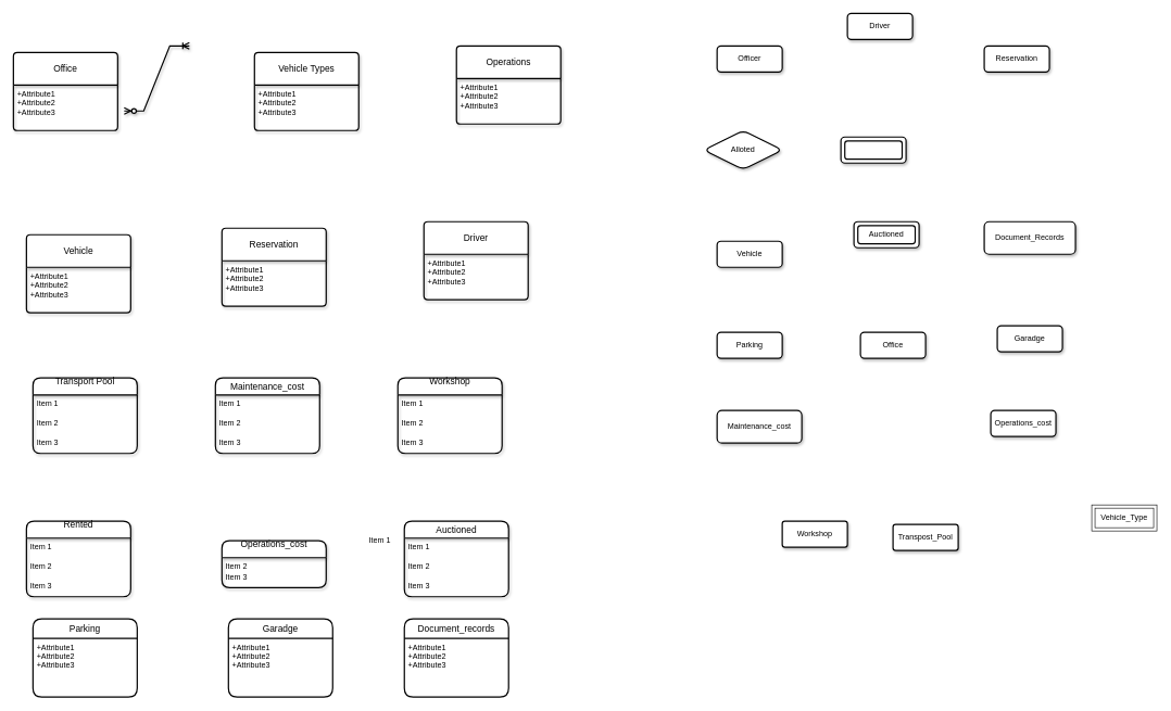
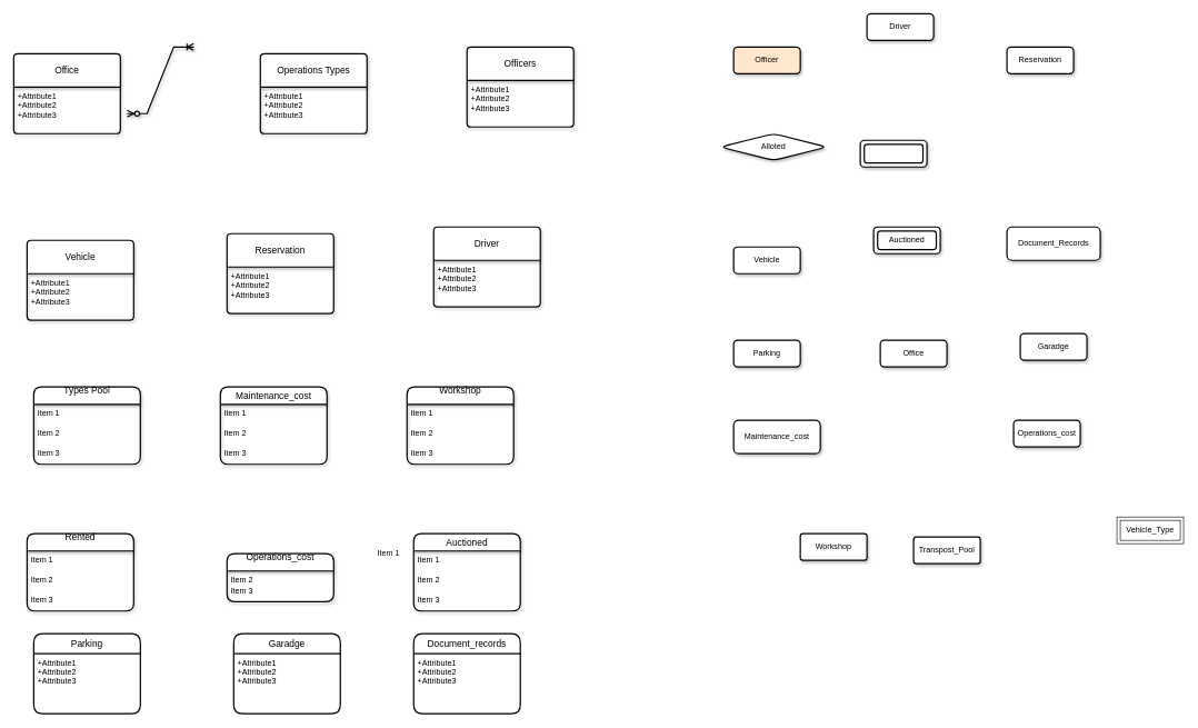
- <mxCell id="38" value="Officer" style="whiteSpace=wrap;html=1;align=center;rounded=1;shadow=1;glass=0;strokeWidth=2;" parent="1" vertex="1"><mxGeometry x="1100" y="70" width="100" height="40" as="geometry" /></mxCell>
+ <mxCell id="38" value="Officer" style="whiteSpace=wrap;html=1;align=center;rounded=1;shadow=1;glass=0;strokeWidth=2;fillColor=#ffe6cc;" parent="1" vertex="1"><mxGeometry x="1100" y="70" width="100" height="40" as="geometry" /></mxCell>
- <mxCell id="8" value="Operations&lt;br&gt;" style="swimlane;childLayout=stackLayout;horizontal=1;startSize=50;horizontalStack=0;rounded=1;fontSize=14;fontStyle=0;strokeWidth=2;resizeParent=0;resizeLast=1;shadow=1;dashed=0;align=center;arcSize=4;whiteSpace=wrap;html=1;labelBackgroundColor=none;glass=0;swimlaneLine=1;" parent="1" vertex="1"><mxGeometry x="700" y="70" width="160" height="120" as="geometry" /></mxCell>
+ <mxCell id="8" value="Officers&lt;br&gt;" style="swimlane;childLayout=stackLayout;horizontal=1;startSize=50;horizontalStack=0;rounded=1;fontSize=14;fontStyle=0;strokeWidth=2;resizeParent=0;resizeLast=1;shadow=1;dashed=0;align=center;arcSize=4;whiteSpace=wrap;html=1;labelBackgroundColor=none;glass=0;swimlaneLine=1;" parent="1" vertex="1"><mxGeometry x="700" y="70" width="160" height="120" as="geometry" /></mxCell>
- <mxCell id="4" value="Vehicle Types&lt;br&gt;" style="swimlane;childLayout=stackLayout;horizontal=1;startSize=50;horizontalStack=0;rounded=1;fontSize=14;fontStyle=0;strokeWidth=2;resizeParent=0;resizeLast=1;shadow=1;dashed=0;align=center;arcSize=4;whiteSpace=wrap;html=1;labelBackgroundColor=none;glass=0;swimlaneLine=1;" parent="1" vertex="1"><mxGeometry x="390" y="80" width="160" height="120" as="geometry" /></mxCell>
+ <mxCell id="4" value="Operations Types&lt;br&gt;" style="swimlane;childLayout=stackLayout;horizontal=1;startSize=50;horizontalStack=0;rounded=1;fontSize=14;fontStyle=0;strokeWidth=2;resizeParent=0;resizeLast=1;shadow=1;dashed=0;align=center;arcSize=4;whiteSpace=wrap;html=1;labelBackgroundColor=none;glass=0;swimlaneLine=1;" parent="1" vertex="1"><mxGeometry x="390" y="80" width="160" height="120" as="geometry" /></mxCell>
- <mxCell id="43" value="Alloted" style="shape=rhombus;perimeter=rhombusPerimeter;whiteSpace=wrap;html=1;align=center;rounded=1;shadow=1;glass=0;strokeWidth=2;" parent="1" vertex="1"><mxGeometry x="1080" y="200" width="120" height="60" as="geometry" /></mxCell>
+ <mxCell id="43" value="Alloted" style="shape=rhombus;perimeter=rhombusPerimeter;whiteSpace=wrap;html=1;align=center;rounded=1;shadow=1;glass=0;strokeWidth=2;" parent="1" vertex="1"><mxGeometry x="1080" y="200" width="160" height="40" as="geometry" /></mxCell>
- <mxCell id="15" value="Transport Pool&#10;" style="swimlane;fontStyle=0;childLayout=stackLayout;horizontal=1;startSize=26;horizontalStack=0;resizeParent=1;resizeParentMax=0;resizeLast=0;collapsible=1;marginBottom=0;align=center;fontSize=14;strokeWidth=2;shadow=1;rounded=1;glass=0;swimlaneLine=1;" parent="1" vertex="1"><mxGeometry x="50" y="580" width="160" height="116" as="geometry" /></mxCell>
+ <mxCell id="15" value="Types Pool&#10;" style="swimlane;fontStyle=0;childLayout=stackLayout;horizontal=1;startSize=26;horizontalStack=0;resizeParent=1;resizeParentMax=0;resizeLast=0;collapsible=1;marginBottom=0;align=center;fontSize=14;strokeWidth=2;shadow=1;rounded=1;glass=0;swimlaneLine=1;" parent="1" vertex="1"><mxGeometry x="50" y="580" width="160" height="116" as="geometry" /></mxCell>
